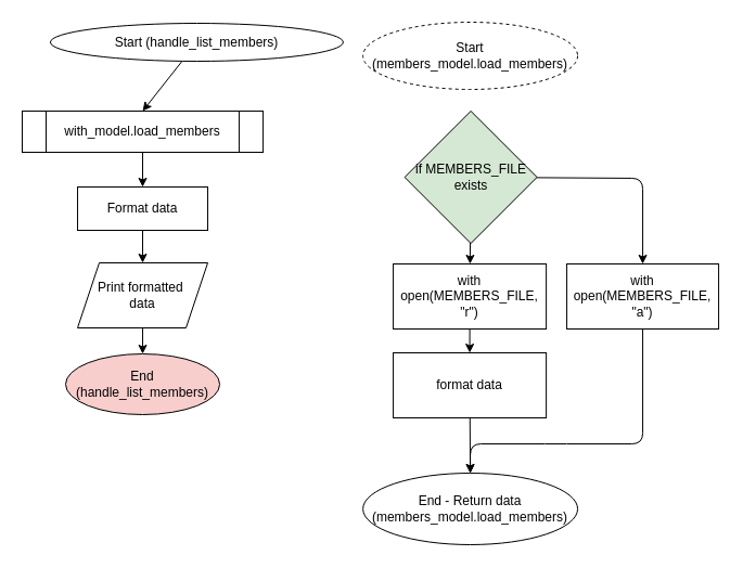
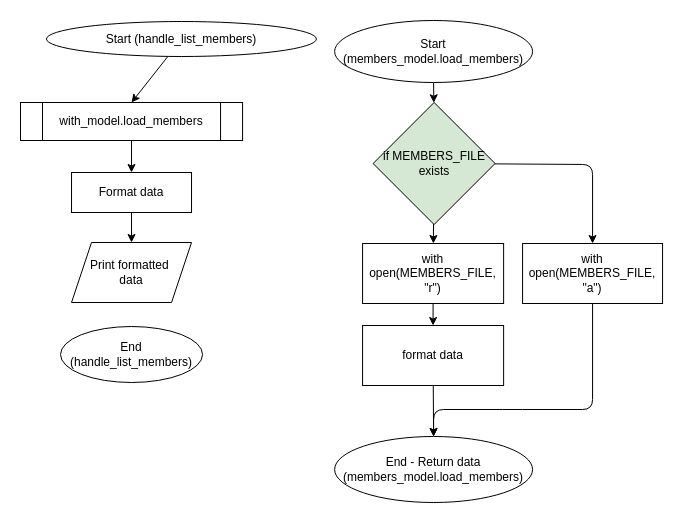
- <mxCell id="12" value="Start (members_model.load_members)" style="ellipse;whiteSpace=wrap;html=1;dashed=1;" parent="1" vertex="1"><mxGeometry x="334.12" y="20" width="197.95" height="62" as="geometry" /></mxCell>
+ <mxCell id="12" value="Start (members_model.load_members)" style="ellipse;whiteSpace=wrap;html=1;" parent="1" vertex="1"><mxGeometry x="334.12" y="20" width="197.95" height="62" as="geometry" /></mxCell>
+ <mxCell id="11" value="" style="edgeStyle=none;html=1;" parent="1" source="12" target="16" edge="1"><mxGeometry relative="1" as="geometry" /></mxCell>
- <mxCell id="8" style="edgeStyle=none;html=1;entryX=0.5;entryY=0;entryDx=0;entryDy=0;" parent="1" source="9" target="10" edge="1"><mxGeometry relative="1" as="geometry" /></mxCell>
- <mxCell id="10" value="End (&lt;span style=&quot;color: rgb(0, 0, 0);&quot;&gt;handle_list_members&lt;/span&gt;)" style="ellipse;whiteSpace=wrap;html=1;fillColor=#f8cecc;" parent="1" vertex="1"><mxGeometry x="60.01" y="326" width="142.06" height="56" as="geometry" /></mxCell>
+ <mxCell id="10" value="End (&lt;span style=&quot;color: rgb(0, 0, 0);&quot;&gt;handle_list_members&lt;/span&gt;)" style="ellipse;whiteSpace=wrap;html=1;" parent="1" vertex="1"><mxGeometry x="60.01" y="326" width="142.06" height="56" as="geometry" /></mxCell>
